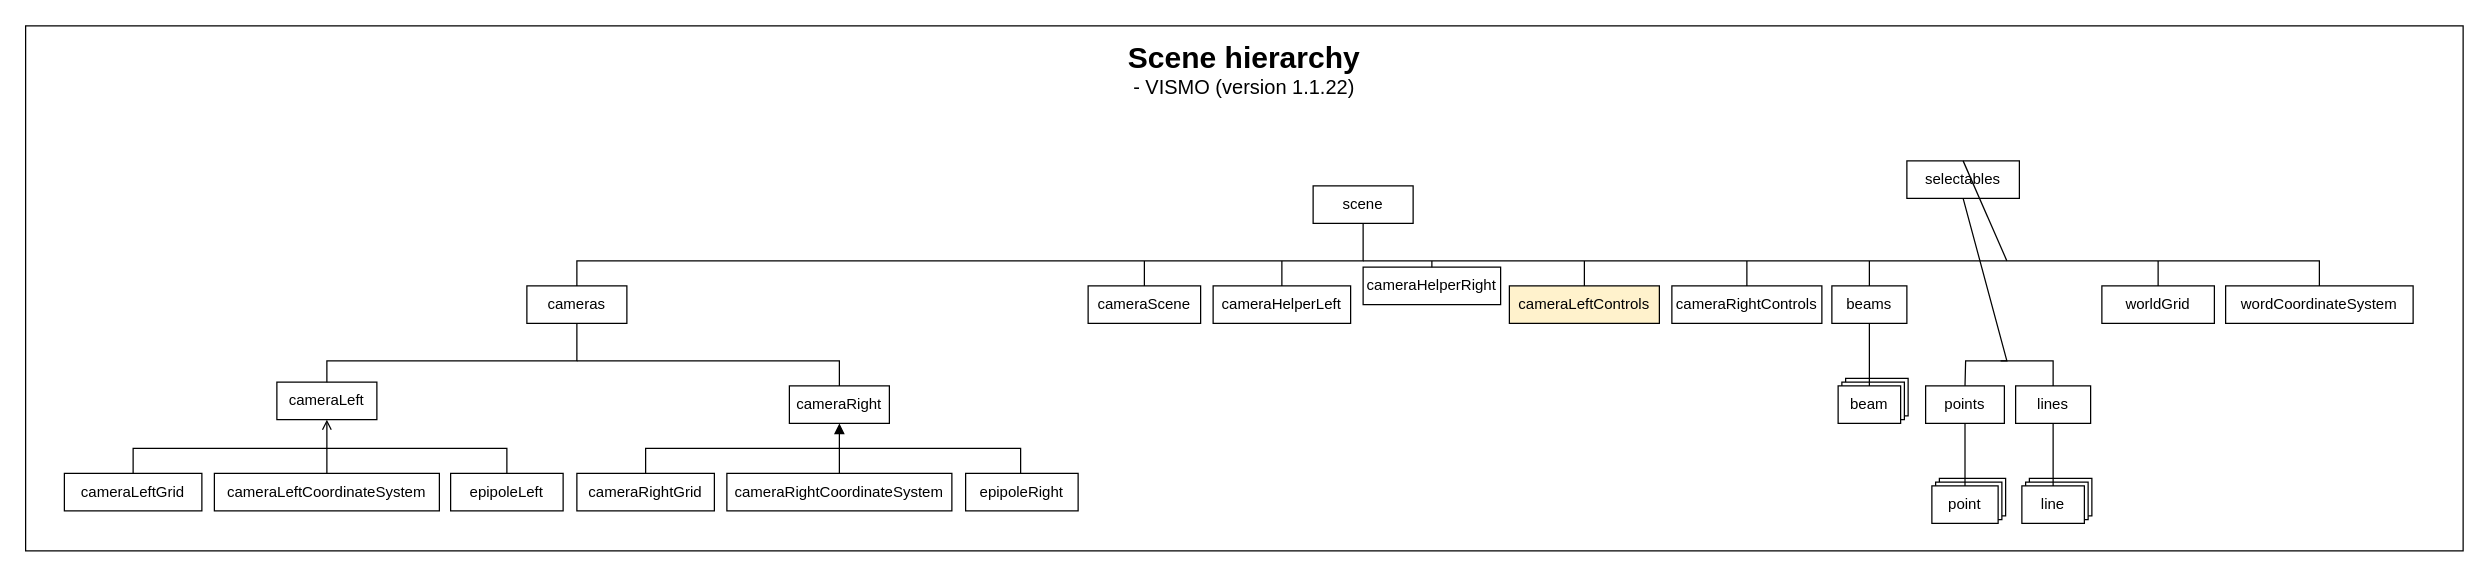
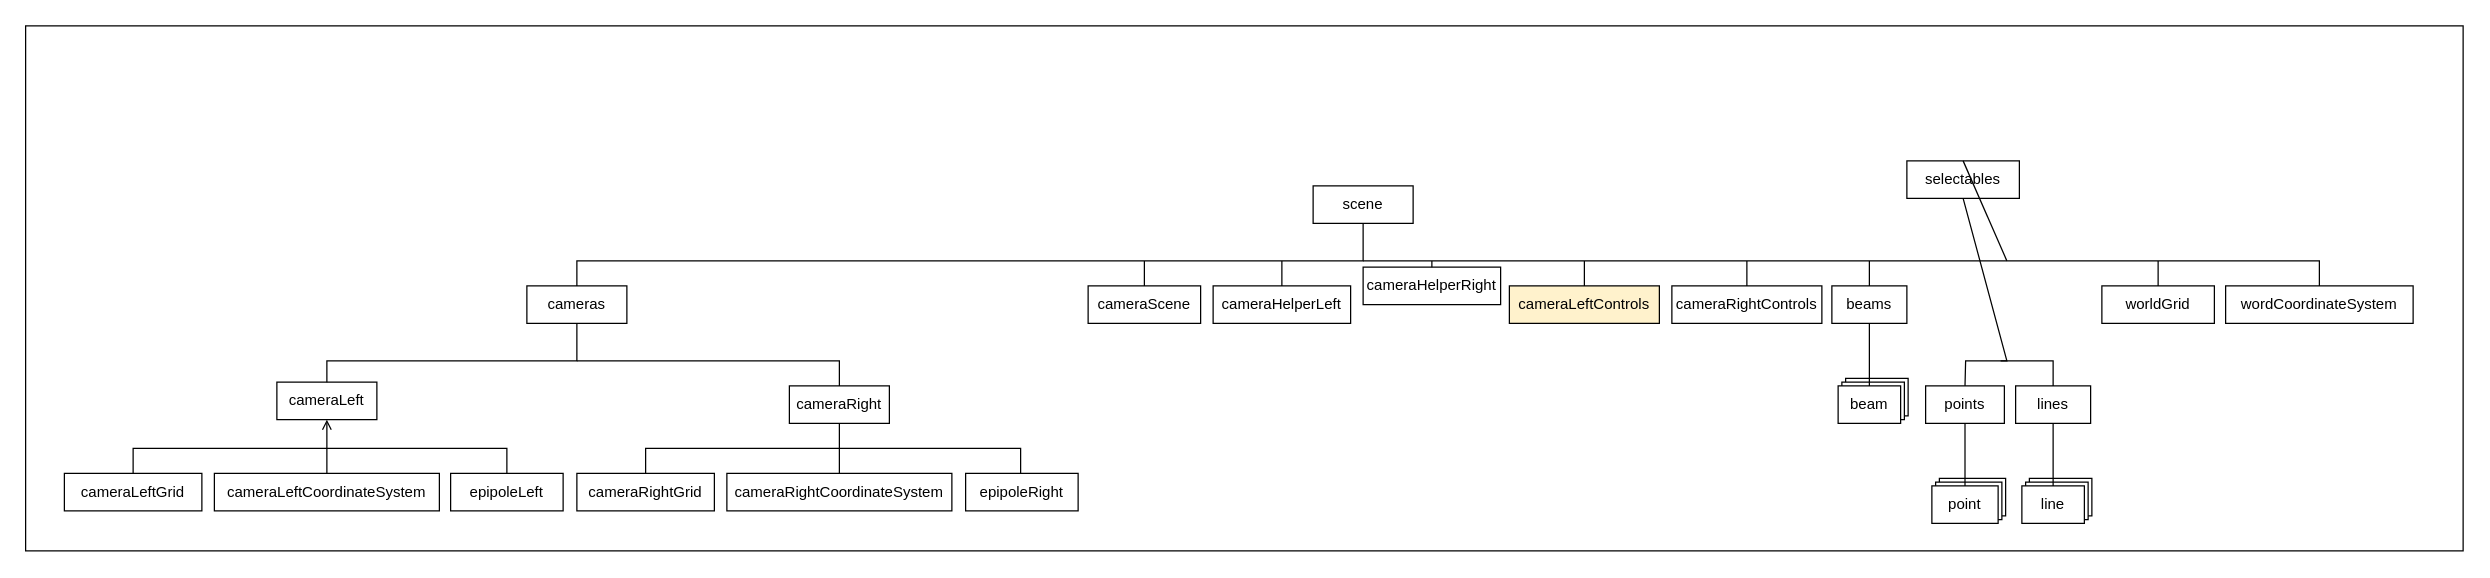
- <mxCell id="9" value="&lt;div&gt;&lt;font size=&quot;1&quot;&gt;&lt;b&gt;&lt;font style=&quot;font-size: 24px;&quot;&gt;Scene hierarchy&lt;br&gt;&lt;/font&gt;&lt;/b&gt;&lt;/font&gt;&lt;/div&gt;&lt;div style=&quot;font-size: 16px;&quot;&gt;&lt;font style=&quot;font-size: 16px;&quot;&gt;- VISMO &lt;font style=&quot;font-size: 16px;&quot;&gt;(version 1.1.22)&lt;/font&gt;&lt;/font&gt;&lt;/div&gt;" style="text;html=1;strokeColor=none;fillColor=none;align=center;verticalAlign=middle;whiteSpace=wrap;rounded=0;" parent="1" vertex="1"><mxGeometry x="850" y="20" width="290" height="70" as="geometry" /></mxCell>
- <mxCell id="45" value="" style="endArrow=block;html=1;rounded=0;exitX=0.5;exitY=0;exitDx=0;exitDy=0;entryX=0.5;entryY=1;entryDx=0;entryDy=0;" parent="1" source="22" target="21" edge="1"><mxGeometry width="50" height="50" relative="1" as="geometry"><mxPoint x="551" y="378" as="sourcePoint" /><mxPoint x="601" y="328" as="targetPoint" /><Array as="points"><mxPoint x="516" y="358" /><mxPoint x="671" y="358" /></Array></mxGeometry></mxCell>
+ <mxCell id="45" value="" style="endArrow=none;html=1;rounded=0;exitX=0.5;exitY=0;exitDx=0;exitDy=0;entryX=0.5;entryY=1;entryDx=0;entryDy=0;" parent="1" source="22" target="21" edge="1"><mxGeometry width="50" height="50" relative="1" as="geometry"><mxPoint x="551" y="378" as="sourcePoint" /><mxPoint x="601" y="328" as="targetPoint" /><Array as="points"><mxPoint x="516" y="358" /><mxPoint x="671" y="358" /></Array></mxGeometry></mxCell>
